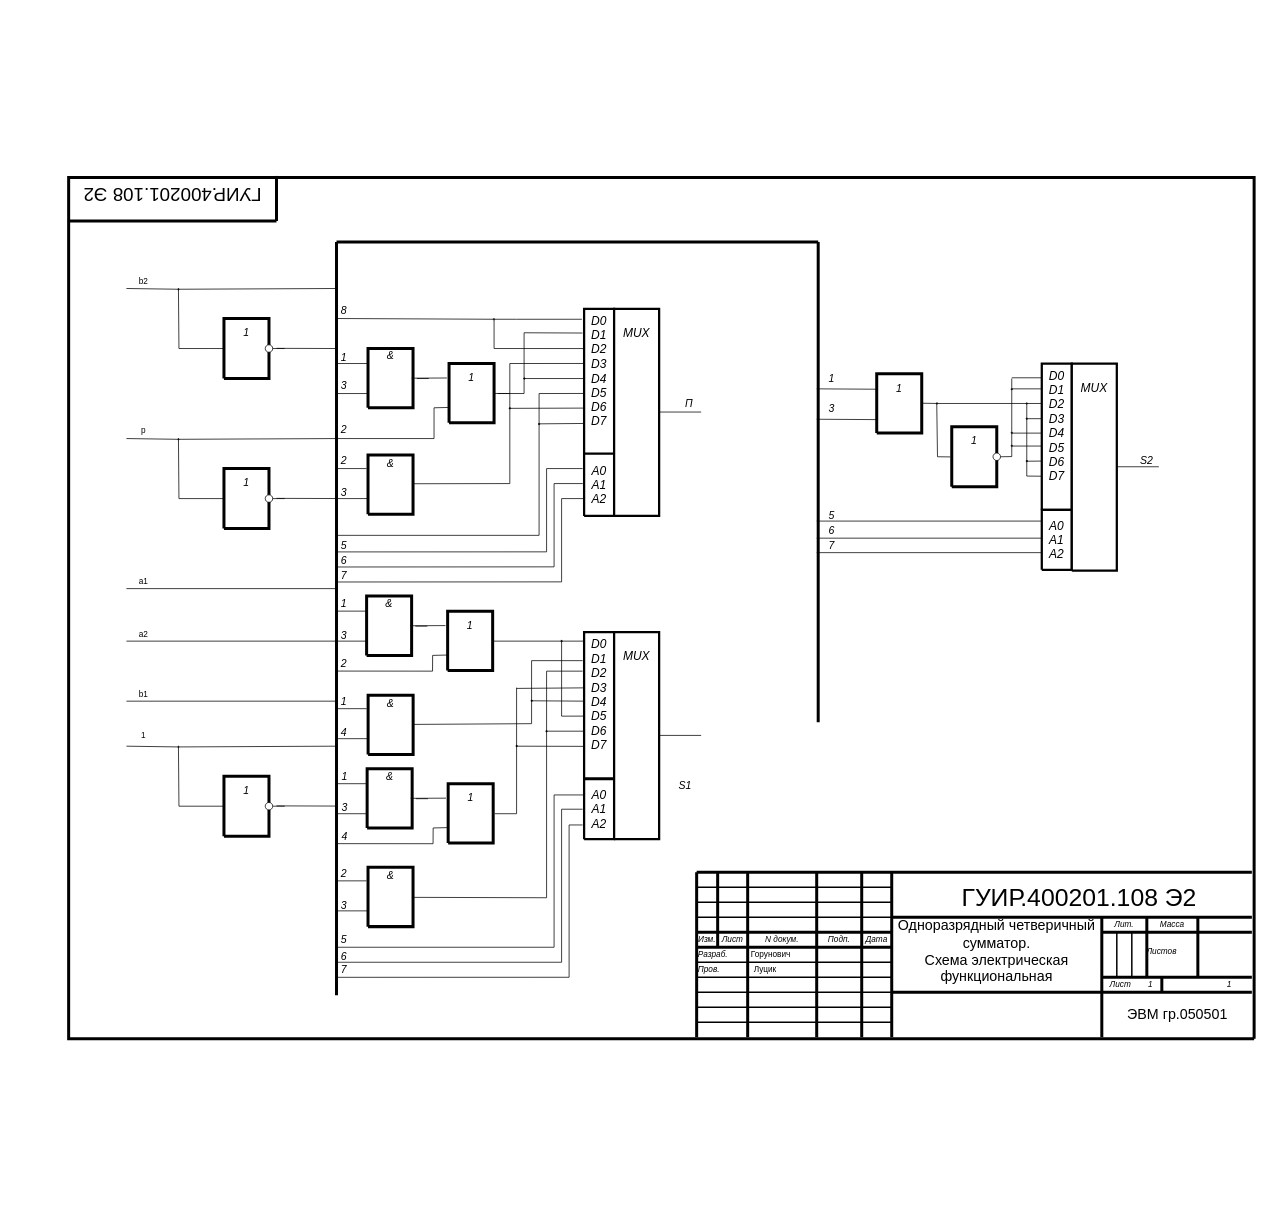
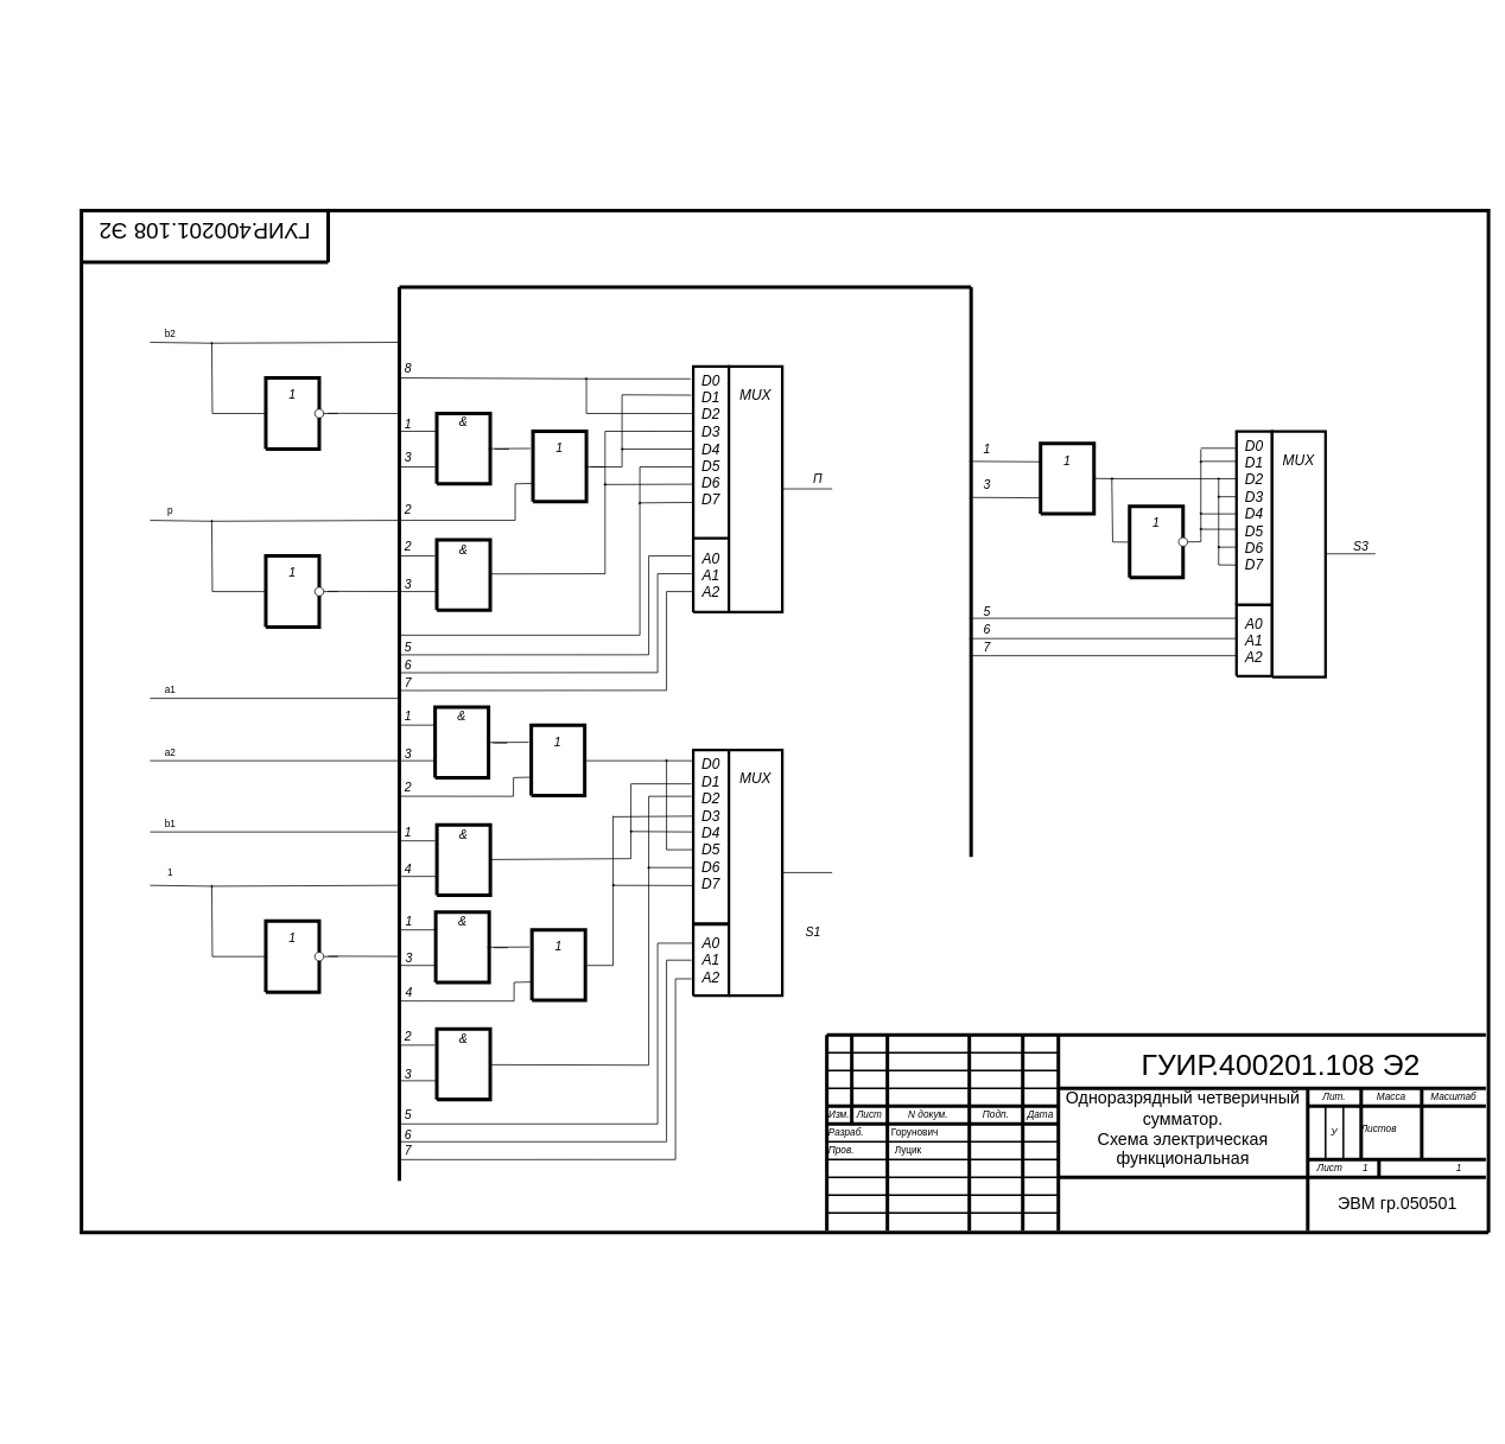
- <mxCell id="276" value="&lt;font style=&quot;font-size: 14px ; font-family: &amp;#34;arial&amp;#34; ; color: #000000 ; direction: ltr ; letter-spacing: 0px ; line-height: 120% ; opacity: 1&quot;&gt;&lt;i&gt;S2&lt;/i&gt;&lt;/font&gt;&lt;font style=&quot;font-size: 8px ; font-family: &amp;#34;themed&amp;#34; ; color: #000000 ; direction: ltr ; letter-spacing: 0px ; line-height: 120% ; opacity: 1&quot;&gt;&lt;br&gt;&lt;/font&gt;" style="verticalAlign=middle;align=center;vsdxID=3025;fillColor=none;gradientColor=none;shape=stencil(nZBLDoAgDERP0z3SIyjew0SURgSD+Lu9kMZoXLhwN9O+tukAlrNpJg1SzDH4QW/URgNYgZTkjA4UkwJUgGXng+6DX1zLfmoymdXo17xh5zmRJ6Q42BWCfc2oJfdAr+Yv+AP9Cb7OJ3H/2JG1HNGz/84klThPVCc=);strokeColor=none;spacingTop=-2;spacingBottom=-2;spacingLeft=-2;spacingRight=-2;labelBackgroundColor=none;rounded=0;html=1;whiteSpace=wrap;" parent="1" vertex="1"><mxGeometry x="1518" y="603.25" width="20" height="20" as="geometry" /></mxCell>
+ <mxCell id="276" value="&lt;font style=&quot;font-size: 14px ; font-family: &amp;#34;arial&amp;#34; ; color: #000000 ; direction: ltr ; letter-spacing: 0px ; line-height: 120% ; opacity: 1&quot;&gt;&lt;i&gt;S3&lt;/i&gt;&lt;/font&gt;&lt;font style=&quot;font-size: 8px ; font-family: &amp;#34;themed&amp;#34; ; color: #000000 ; direction: ltr ; letter-spacing: 0px ; line-height: 120% ; opacity: 1&quot;&gt;&lt;br&gt;&lt;/font&gt;" style="verticalAlign=middle;align=center;vsdxID=3025;fillColor=none;gradientColor=none;shape=stencil(nZBLDoAgDERP0z3SIyjew0SURgSD+Lu9kMZoXLhwN9O+tukAlrNpJg1SzDH4QW/URgNYgZTkjA4UkwJUgGXng+6DX1zLfmoymdXo17xh5zmRJ6Q42BWCfc2oJfdAr+Yv+AP9Cb7OJ3H/2JG1HNGz/84klThPVCc=);strokeColor=none;spacingTop=-2;spacingBottom=-2;spacingLeft=-2;spacingRight=-2;labelBackgroundColor=none;rounded=0;html=1;whiteSpace=wrap;" parent="1" vertex="1"><mxGeometry x="1518" y="603.25" width="20" height="20" as="geometry" /></mxCell>
+ <mxCell id="39" value="&lt;p style=&quot;align:center;margin-left:0;margin-right:0;margin-top:0px;margin-bottom:0px;text-indent:0;valign:middle;direction:ltr;&quot;&gt;&lt;font style=&quot;font-size:11px;font-family:Arial;color:#000000;direction:ltr;letter-spacing:0px;line-height:120%;opacity:1&quot;&gt;&lt;i&gt;Масштаб&lt;br/&gt;&lt;/i&gt;&lt;/font&gt;&lt;/p&gt;" style="verticalAlign=middle;align=center;vsdxID=83;fillColor=none;gradientColor=none;shape=stencil(nZBLDoAgDERP0z3SIyjew0SURgSD+Lu9kMZoXLhwN9O+tukAlrNpJg1SzDH4QW/URgNYgZTkjA4UkwJUgGXng+6DX1zLfmoymdXo17xh5zmRJ6Q42BWCfc2oJfdAr+Yv+AP9Cb7OJ3H/2JG1HNGz/84klThPVCc=);strokeColor=none;strokeWidth=4;labelBackgroundColor=none;rounded=0;html=1;whiteSpace=wrap;" parent="2" vertex="1"><mxGeometry x="668" y="60" width="72" height="20" as="geometry" /></mxCell>
+ <mxCell id="30" value="&lt;p style=&quot;align:center;margin-left:0;margin-right:0;margin-top:0px;margin-bottom:0px;text-indent:0;valign:middle;direction:ltr;&quot;&gt;&lt;font style=&quot;font-size:11px;font-family:Arial;color:#000000;direction:ltr;letter-spacing:0px;line-height:120%;opacity:1&quot;&gt;&lt;i&gt;У&lt;br/&gt;&lt;/i&gt;&lt;/font&gt;&lt;/p&gt;" style="verticalAlign=middle;align=center;vsdxID=73;fillColor=none;gradientColor=none;shape=stencil(nZBLDoAgDERP0z3SIyjew0SURgSD+Lu9kMZoXLhwN9O+tukAlrNpJg1SzDH4QW/URgNYgZTkjA4UkwJUgGXng+6DX1zLfmoymdXo17xh5zmRJ6Q42BWCfc2oJfdAr+Yv+AP9Cb7OJ3H/2JG1HNGz/84klThPVCc=);strokeColor=none;strokeWidth=4;labelBackgroundColor=none;rounded=0;html=1;whiteSpace=wrap;" parent="2" vertex="1"><mxGeometry x="560" y="100" width="20" height="20" as="geometry" /></mxCell>
